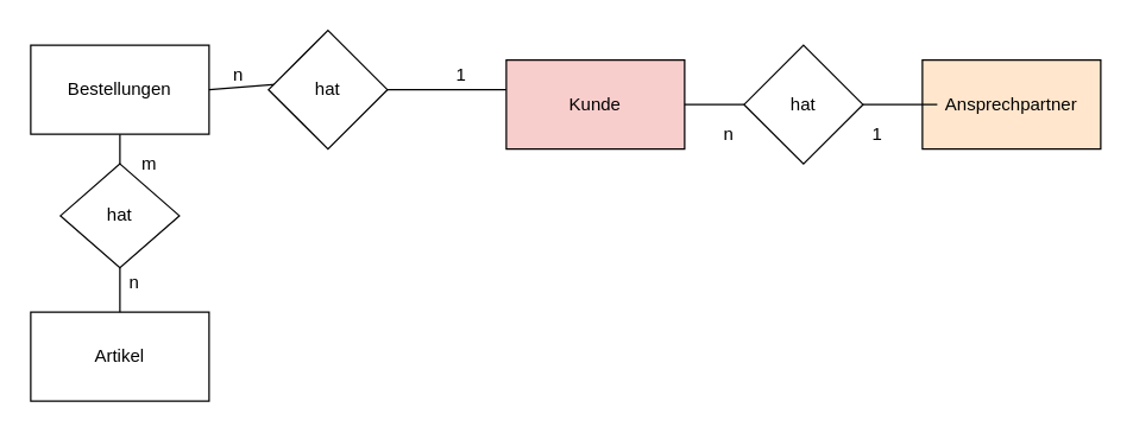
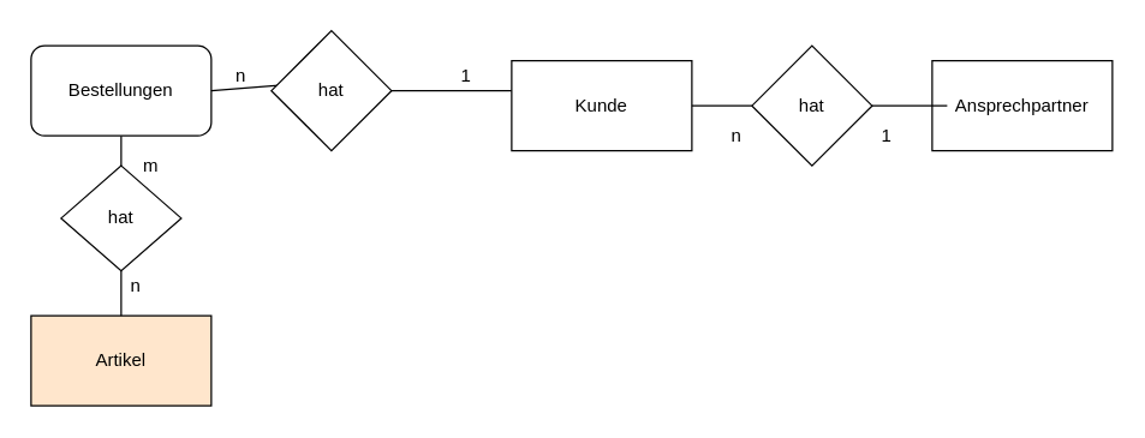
- <mxCell id="5" value="Bestellungen" style="rounded=0;whiteSpace=wrap;html=1;" vertex="1" parent="1"><mxGeometry x="20" y="30" width="120" height="60" as="geometry" /></mxCell>
+ <mxCell id="5" value="Bestellungen" style="whiteSpace=wrap;html=1;rounded=1;" vertex="1" parent="1"><mxGeometry x="20" y="30" width="120" height="60" as="geometry" /></mxCell>
- <mxCell id="12" value="Kunde" style="rounded=0;whiteSpace=wrap;html=1;fillColor=#f8cecc;" vertex="1" parent="1"><mxGeometry x="340" y="40" width="120" height="60" as="geometry" /></mxCell>
+ <mxCell id="12" value="Kunde" style="rounded=0;whiteSpace=wrap;html=1;" vertex="1" parent="1"><mxGeometry x="340" y="40" width="120" height="60" as="geometry" /></mxCell>
- <mxCell id="2" value="&lt;div&gt;Ansprechpartner&lt;/div&gt;" style="rounded=0;whiteSpace=wrap;html=1;fillColor=#ffe6cc;" vertex="1" parent="1"><mxGeometry x="620" y="40" width="120" height="60" as="geometry" /></mxCell>
+ <mxCell id="2" value="&lt;div&gt;Ansprechpartner&lt;/div&gt;" style="rounded=0;whiteSpace=wrap;html=1;" vertex="1" parent="1"><mxGeometry x="620" y="40" width="120" height="60" as="geometry" /></mxCell>
- <mxCell id="17" value="Artikel" style="rounded=0;whiteSpace=wrap;html=1;" vertex="1" parent="1"><mxGeometry x="20" y="210" width="120" height="60" as="geometry" /></mxCell>
+ <mxCell id="17" value="Artikel" style="rounded=0;whiteSpace=wrap;html=1;fillColor=#ffe6cc;" vertex="1" parent="1"><mxGeometry x="20" y="210" width="120" height="60" as="geometry" /></mxCell>
